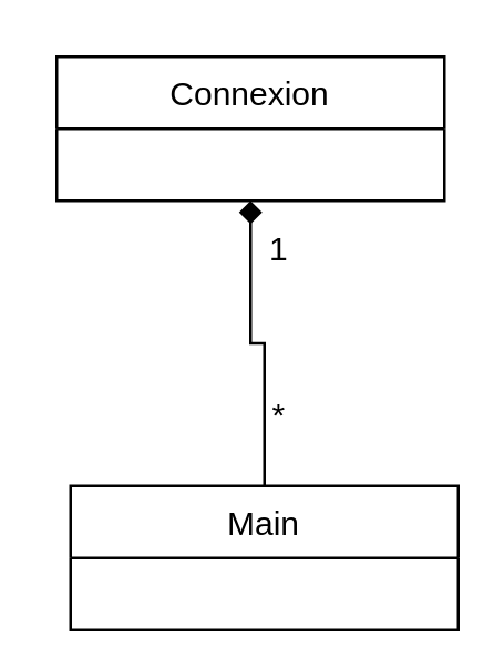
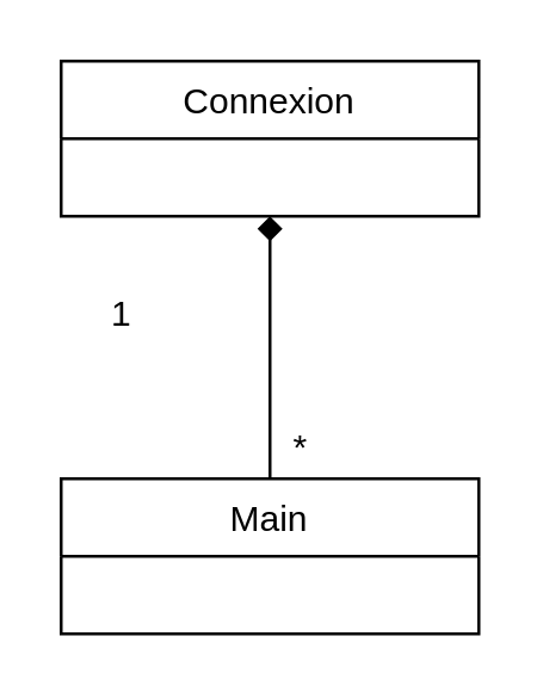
- <mxCell id="6" value="1" style="text;html=1;align=center;verticalAlign=middle;resizable=0;points=[];autosize=1;strokeColor=none;fillColor=none;" vertex="1" parent="1"><mxGeometry x="90" y="80" width="20" height="20" as="geometry" /></mxCell>
+ <mxCell id="6" value="1" style="text;html=1;align=center;verticalAlign=middle;resizable=0;points=[];autosize=1;strokeColor=none;fillColor=none;" vertex="1" parent="1"><mxGeometry x="30" y="95" width="20" height="20" as="geometry" /></mxCell>
- <mxCell id="3" value="Main" style="swimlane;fontStyle=0;childLayout=stackLayout;horizontal=1;startSize=26;fillColor=none;horizontalStack=0;resizeParent=1;resizeParentMax=0;resizeLast=0;collapsible=1;marginBottom=0;" vertex="1" parent="1"><mxGeometry x="25" y="175" width="140" height="52" as="geometry" /></mxCell>
+ <mxCell id="3" value="Main" style="swimlane;fontStyle=0;childLayout=stackLayout;horizontal=1;startSize=26;fillColor=none;horizontalStack=0;resizeParent=1;resizeParentMax=0;resizeLast=0;collapsible=1;marginBottom=0;" vertex="1" parent="1"><mxGeometry x="20" y="160" width="140" height="52" as="geometry" /></mxCell>
